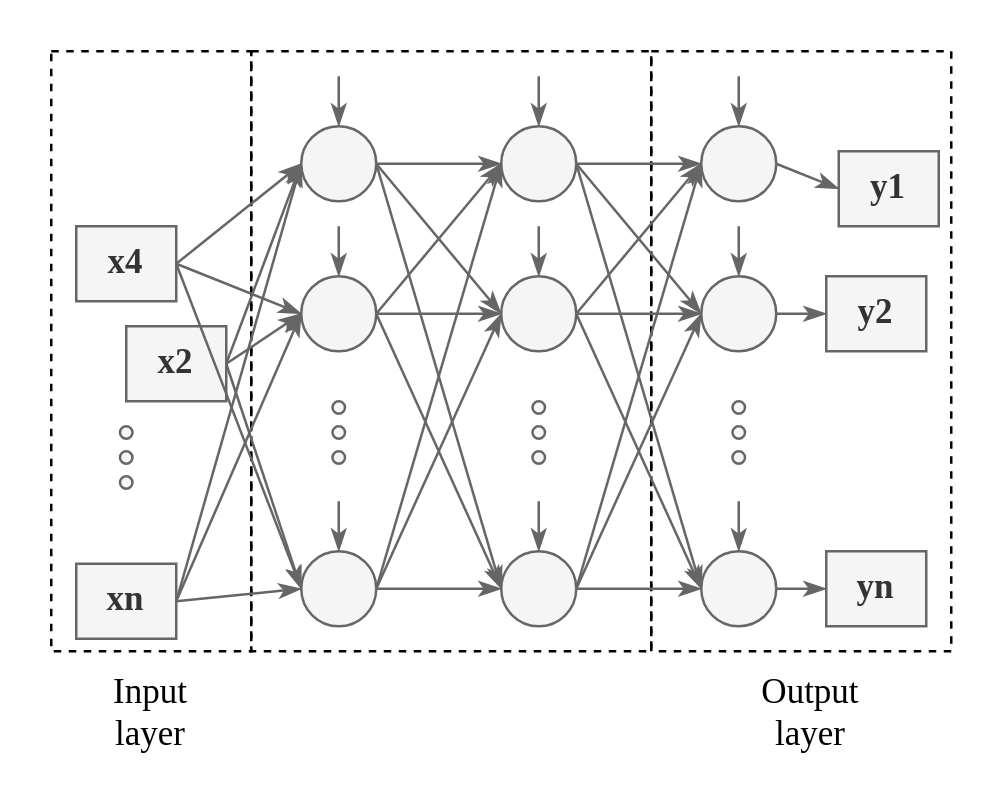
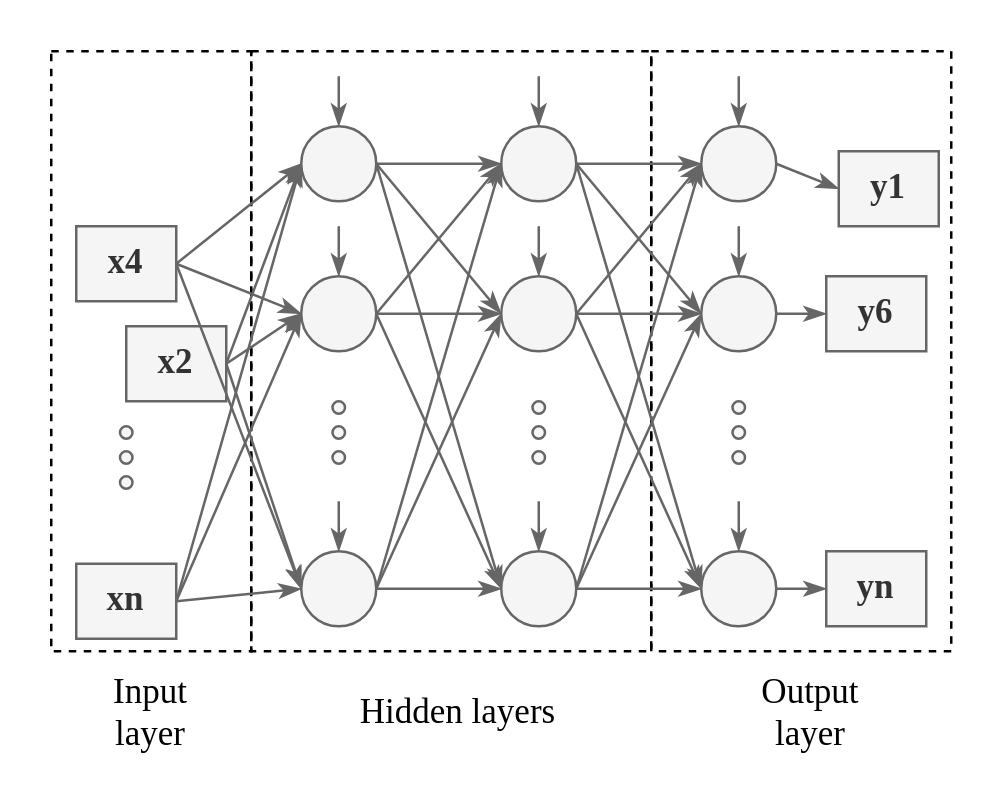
- <mxCell id="69" value="y2" style="text;html=1;align=center;verticalAlign=middle;whiteSpace=wrap;rounded=0;fontFamily=Times New Roman;fontSize=14;fontStyle=1;fillColor=#f5f5f5;fontColor=#333333;strokeColor=#666666;" vertex="1" parent="1"><mxGeometry x="330" y="110" width="40" height="30" as="geometry" /></mxCell>
+ <mxCell id="69" value="y6" style="text;html=1;align=center;verticalAlign=middle;whiteSpace=wrap;rounded=0;fontFamily=Times New Roman;fontSize=14;fontStyle=1;fillColor=#f5f5f5;fontColor=#333333;strokeColor=#666666;" vertex="1" parent="1"><mxGeometry x="330" y="110" width="40" height="30" as="geometry" /></mxCell>
+ <mxCell id="72" value="Hidden layers" style="text;html=1;align=center;verticalAlign=middle;whiteSpace=wrap;rounded=0;fontFamily=Times New Roman;fontSize=14;" vertex="1" parent="1"><mxGeometry x="132.5" y="270" width="100" height="30" as="geometry" /></mxCell>
